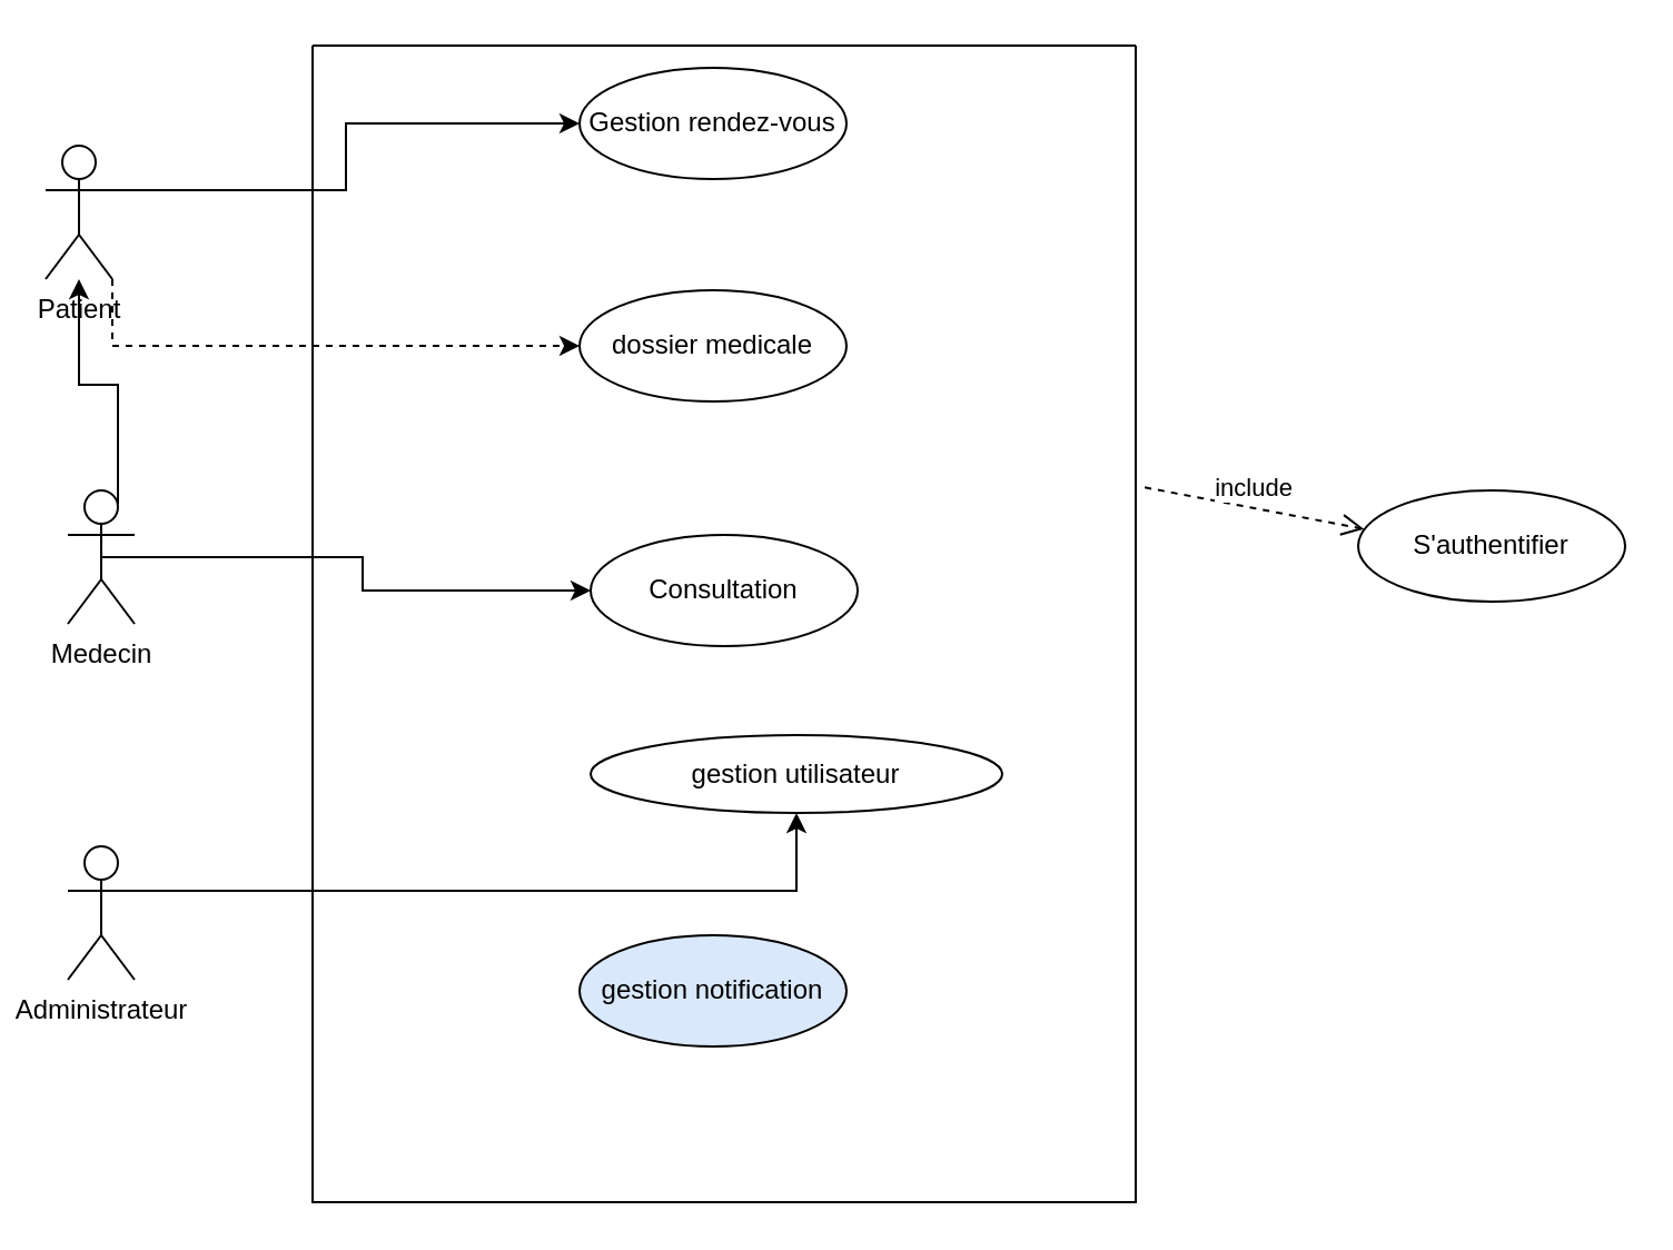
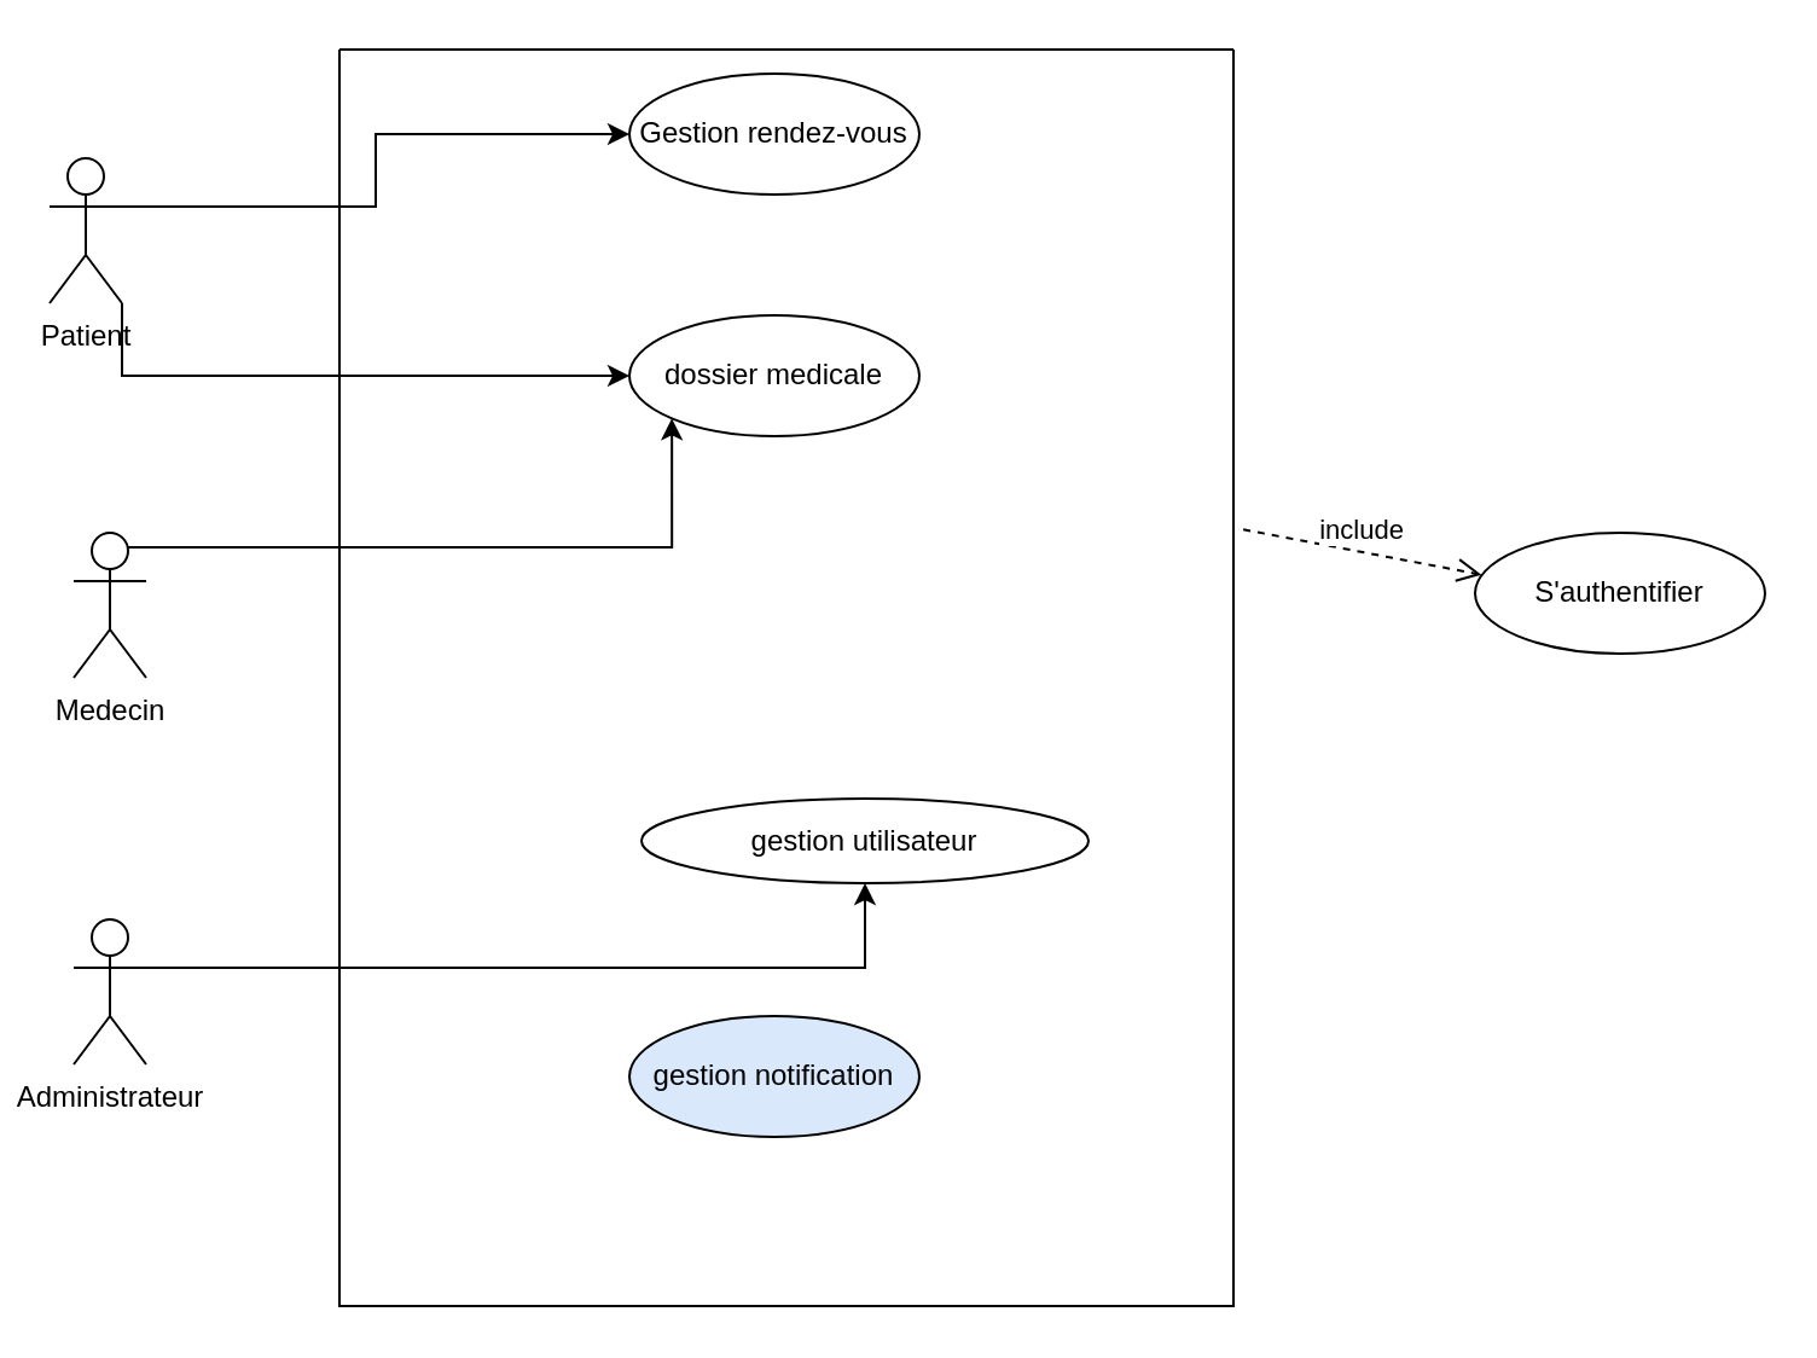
- <mxCell id="9" style="edgeStyle=orthogonalEdgeStyle;rounded=0;orthogonalLoop=1;jettySize=auto;html=1;exitX=1;exitY=1;exitDx=0;exitDy=0;exitPerimeter=0;entryX=0;entryY=0.5;entryDx=0;entryDy=0;dashed=1;" edge="1" parent="1" source="10" target="4"><mxGeometry relative="1" as="geometry" /></mxCell>
+ <mxCell id="9" style="edgeStyle=orthogonalEdgeStyle;rounded=0;orthogonalLoop=1;jettySize=auto;html=1;exitX=1;exitY=1;exitDx=0;exitDy=0;exitPerimeter=0;entryX=0;entryY=0.5;entryDx=0;entryDy=0;" edge="1" parent="1" source="10" target="4"><mxGeometry relative="1" as="geometry" /></mxCell>
- <mxCell id="11" style="edgeStyle=orthogonalEdgeStyle;rounded=0;orthogonalLoop=1;jettySize=auto;html=1;exitX=0.75;exitY=0.1;exitDx=0;exitDy=0;exitPerimeter=0;" edge="1" parent="1" source="13" target="10"><mxGeometry relative="1" as="geometry" /></mxCell>
+ <mxCell id="11" style="edgeStyle=orthogonalEdgeStyle;rounded=0;orthogonalLoop=1;jettySize=auto;html=1;exitX=0.75;exitY=0.1;exitDx=0;exitDy=0;exitPerimeter=0;entryX=0;entryY=1;entryDx=0;entryDy=0;" edge="1" parent="1" source="13" target="4"><mxGeometry relative="1" as="geometry" /></mxCell>
- <mxCell id="12" style="edgeStyle=orthogonalEdgeStyle;rounded=0;orthogonalLoop=1;jettySize=auto;html=1;exitX=0.5;exitY=0.5;exitDx=0;exitDy=0;exitPerimeter=0;" edge="1" parent="1" source="13" target="5"><mxGeometry relative="1" as="geometry" /></mxCell>
- <mxCell id="5" value="Consultation" style="ellipse;whiteSpace=wrap;html=1;" vertex="1" parent="2"><mxGeometry x="125" y="220" width="120" height="50" as="geometry" /></mxCell>
